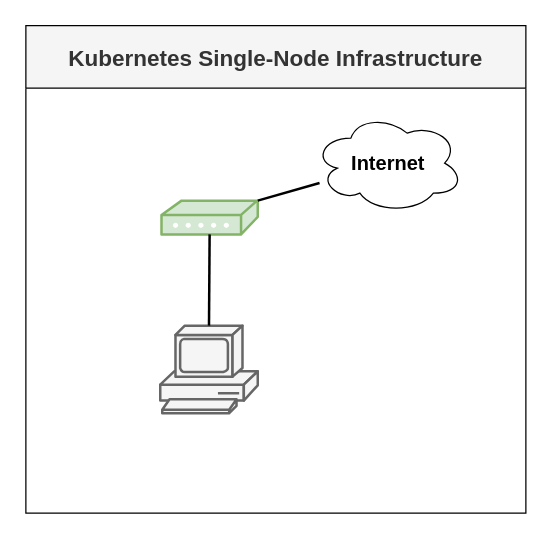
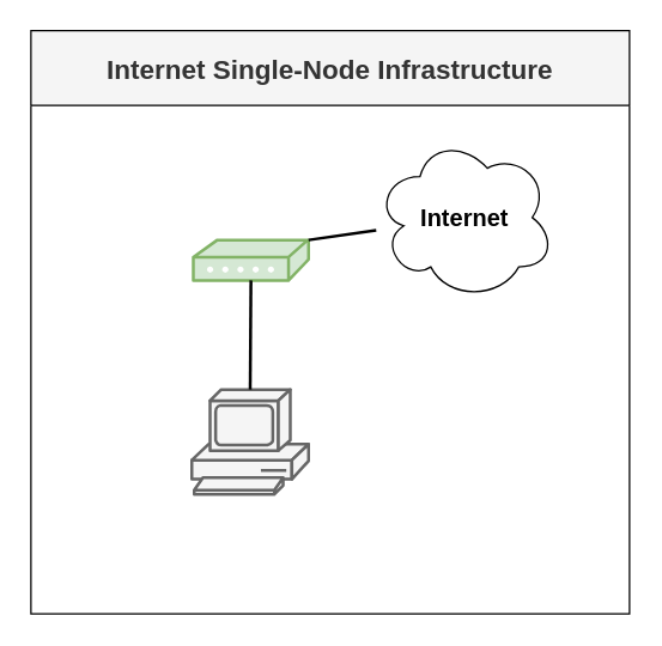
- <mxCell id="2" value="Kubernetes Single-Node Infrastructure" style="swimlane;fontSize=18;startSize=50;fontColor=#333333;swimlaneFillColor=#ffffff;fillColor=#f5f5f5;" parent="1" vertex="1"><mxGeometry x="20" y="20" width="400" height="390" as="geometry" /></mxCell>
+ <mxCell id="2" value="Internet Single-Node Infrastructure" style="swimlane;fontSize=18;startSize=50;fontColor=#333333;swimlaneFillColor=#ffffff;fillColor=#f5f5f5;" parent="1" vertex="1"><mxGeometry x="20" y="20" width="400" height="390" as="geometry" /></mxCell>
- <mxCell id="3" value="Internet" style="ellipse;shape=cloud;whiteSpace=wrap;html=1;rounded=0;shadow=0;comic=0;strokeWidth=1;fontFamily=Helvetica;fontSize=16;fontStyle=1" parent="2" vertex="1"><mxGeometry x="230" y="70" width="120" height="80" as="geometry" /></mxCell>
+ <mxCell id="3" value="Internet" style="ellipse;shape=cloud;whiteSpace=wrap;html=1;rounded=0;shadow=0;comic=0;strokeWidth=1;fontFamily=Helvetica;fontSize=16;fontStyle=1" parent="2" vertex="1"><mxGeometry x="230" y="70" width="120" height="110" as="geometry" /></mxCell>
